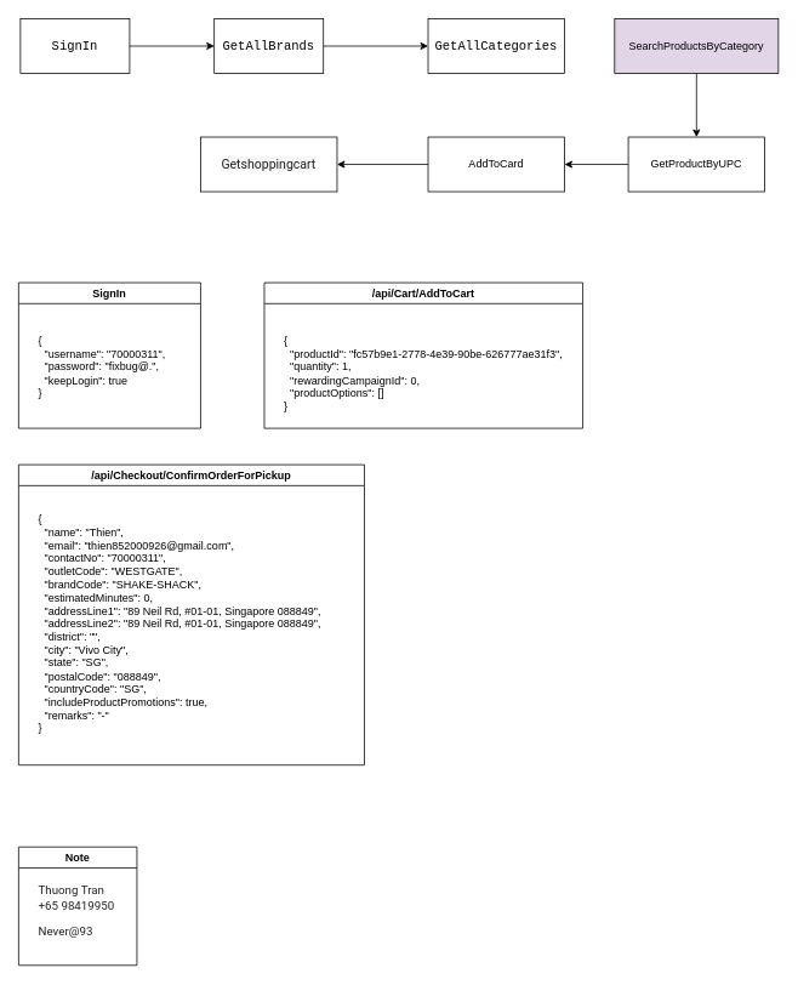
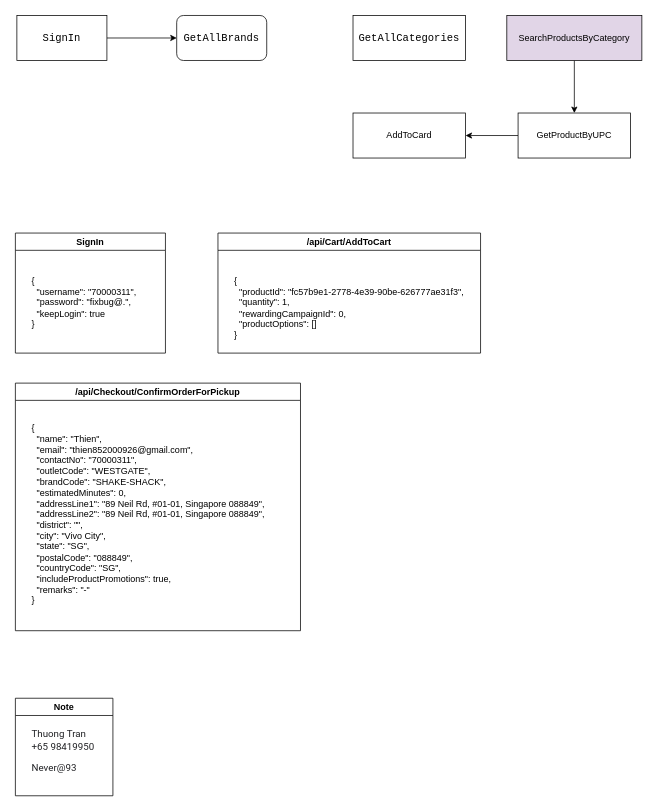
- <mxCell id="3" value="&lt;span style=&quot;font-family: Consolas, &amp;quot;Courier New&amp;quot;, monospace; font-size: 14px; background-color: initial;&quot;&gt;GetAllBrands&lt;/span&gt;" style="rounded=0;whiteSpace=wrap;html=1;" parent="1" vertex="1"><mxGeometry x="235" y="20" width="120" height="60" as="geometry" /></mxCell>
+ <mxCell id="3" value="&lt;span style=&quot;font-family: Consolas, &amp;quot;Courier New&amp;quot;, monospace; font-size: 14px; background-color: initial;&quot;&gt;GetAllBrands&lt;/span&gt;" style="whiteSpace=wrap;html=1;rounded=1;" parent="1" vertex="1"><mxGeometry x="235" y="20" width="120" height="60" as="geometry" /></mxCell>
- <mxCell id="2" value="" style="edgeStyle=orthogonalEdgeStyle;rounded=0;orthogonalLoop=1;jettySize=auto;html=1;fontColor=#000000;" parent="1" source="3" target="4" edge="1"><mxGeometry relative="1" as="geometry" /></mxCell>
- <mxCell id="11" value="&lt;span style=&quot;color: rgb(32, 33, 36); font-family: Roboto, sans-serif; font-size: 14px; text-align: start; background-color: rgba(32, 33, 36, 0.04);&quot;&gt;Getshoppingcart&lt;/span&gt;" style="whiteSpace=wrap;html=1;rounded=0;" parent="1" vertex="1"><mxGeometry x="220" y="150" width="150" height="60" as="geometry" /></mxCell>
- <mxCell id="9" value="" style="edgeStyle=orthogonalEdgeStyle;rounded=0;orthogonalLoop=1;jettySize=auto;html=1;fontColor=#000000;" parent="1" source="10" target="11" edge="1"><mxGeometry relative="1" as="geometry" /></mxCell>
